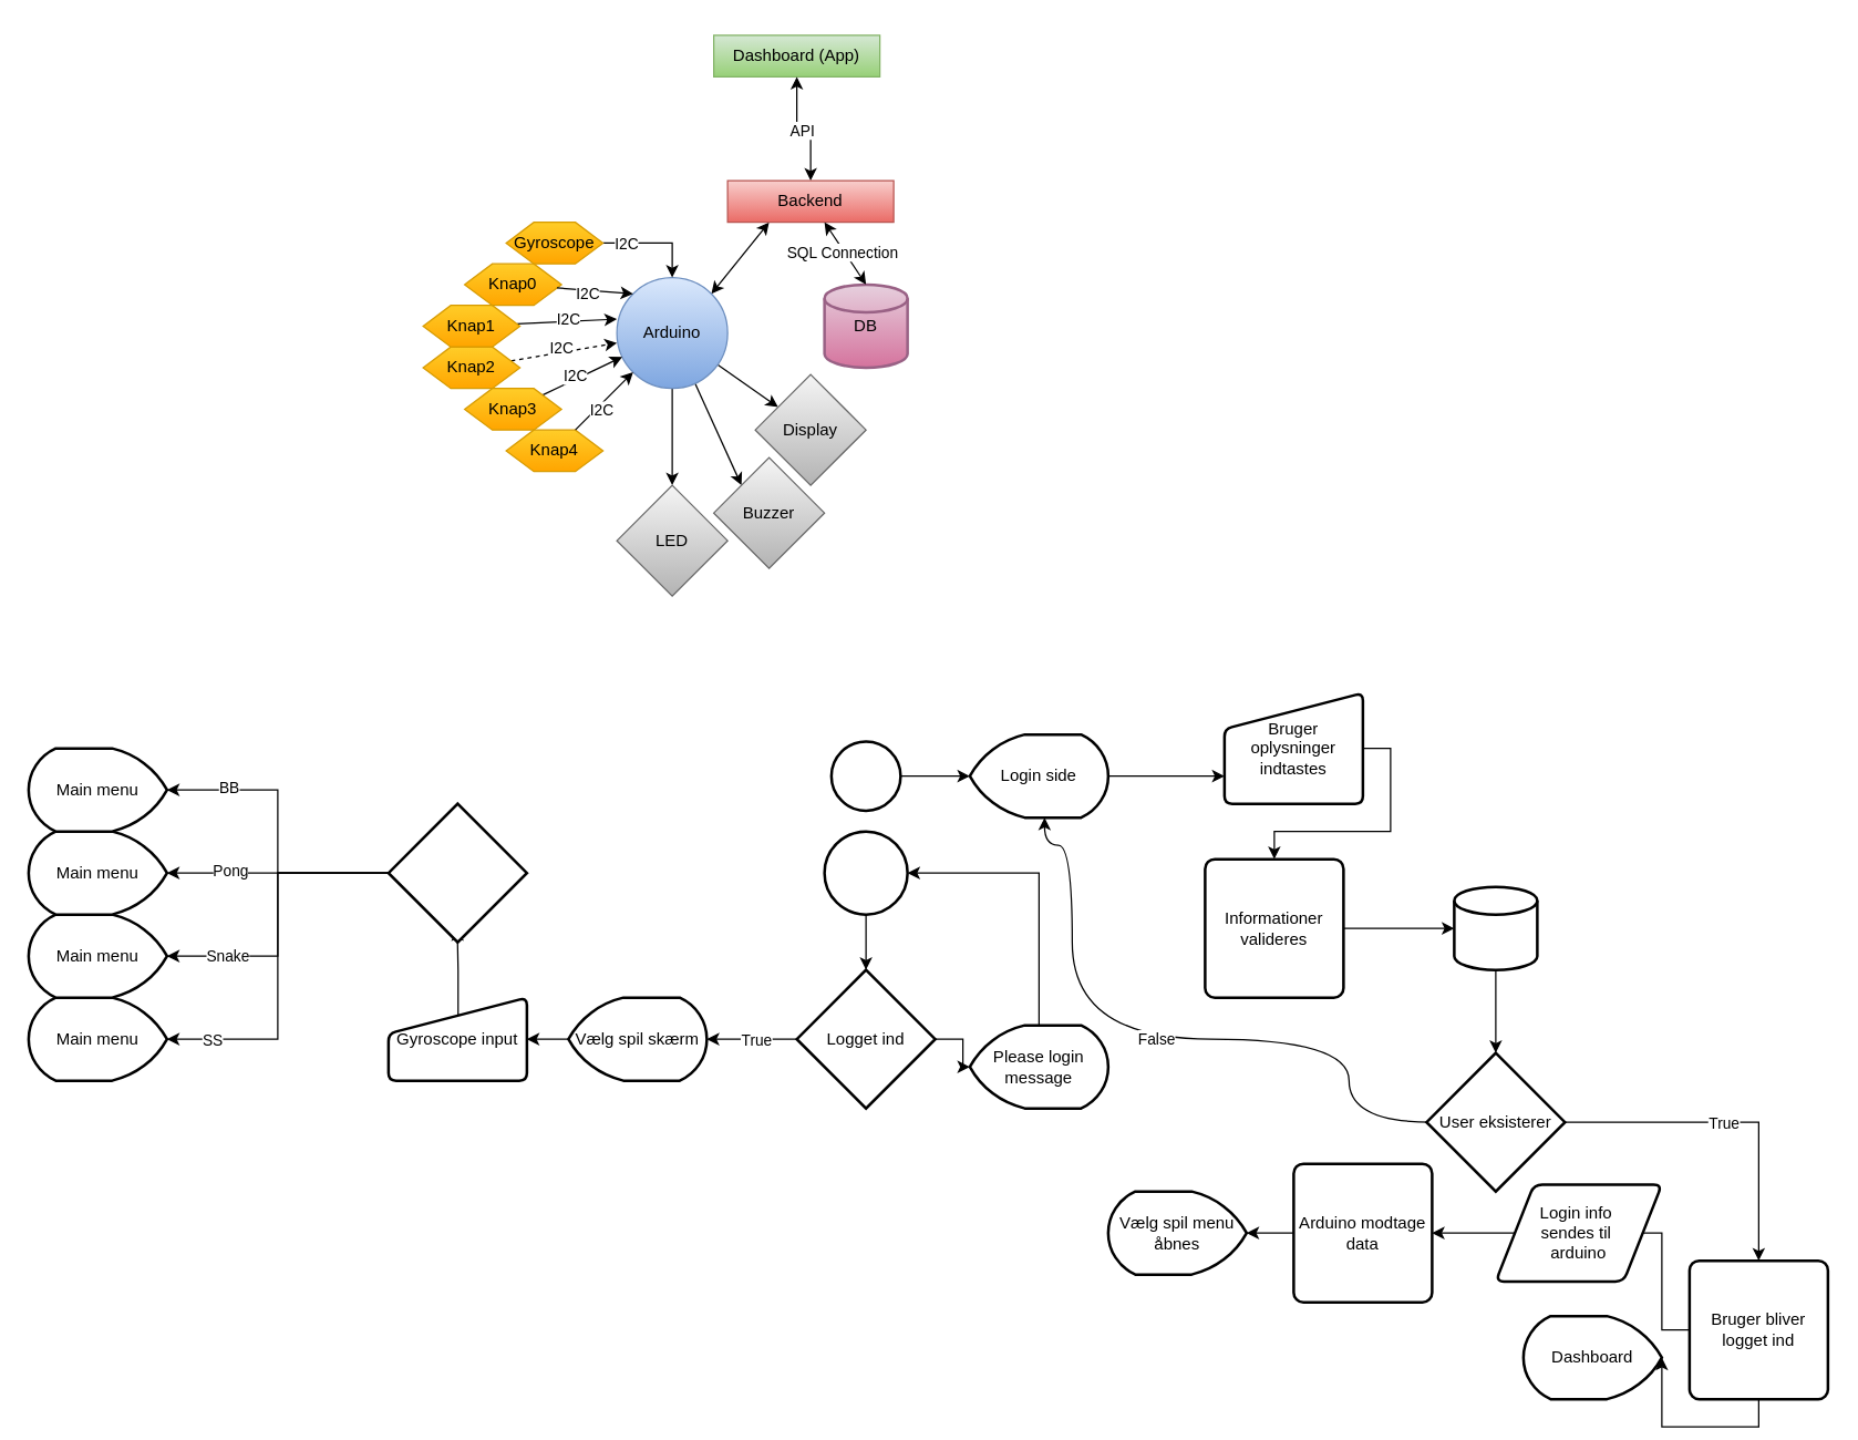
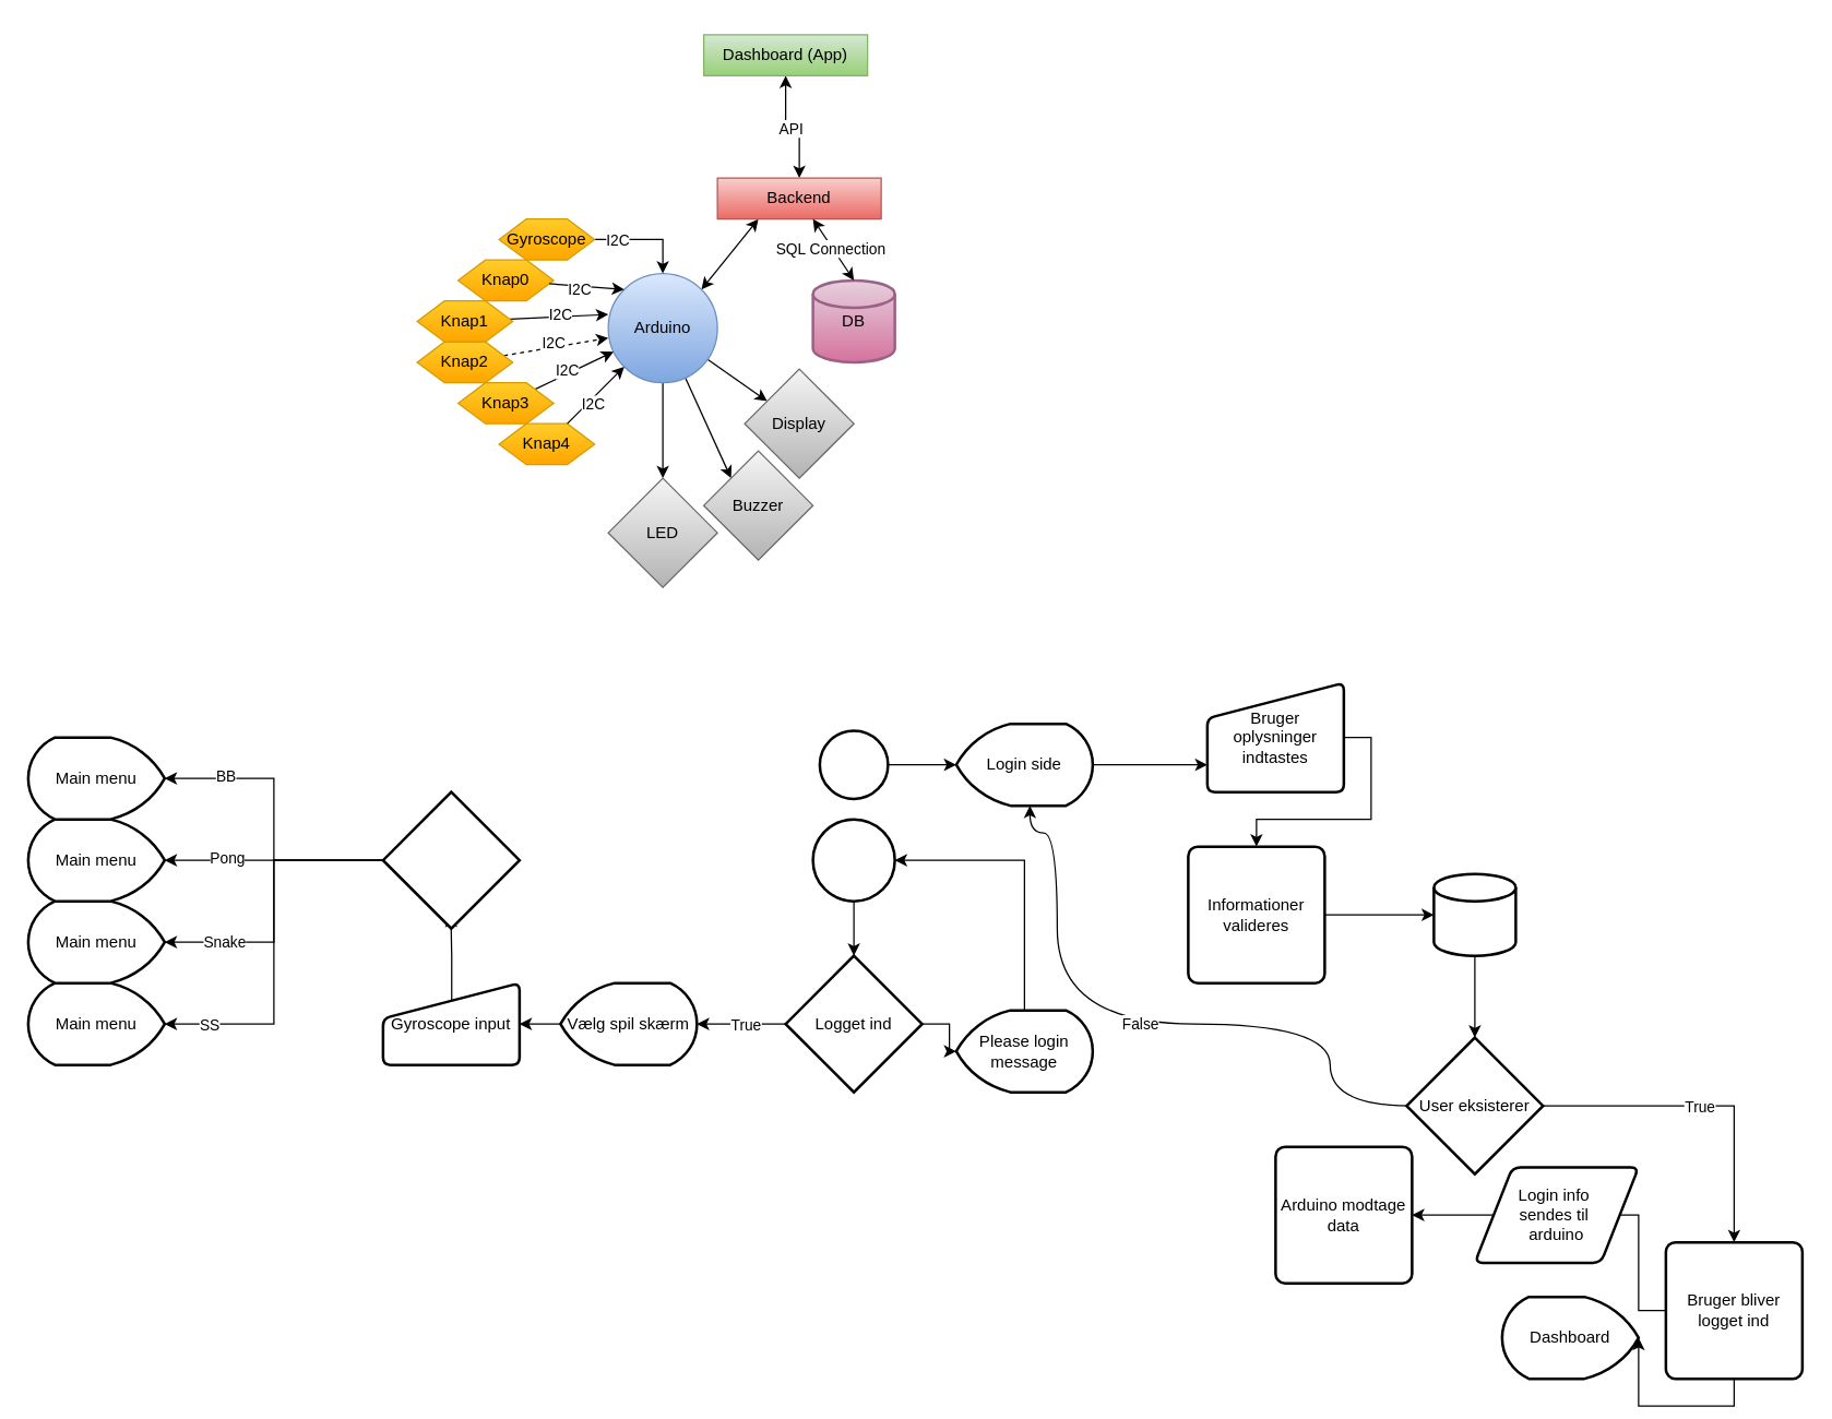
- <mxCell id="22" value="Vælg spil menu åbnes" style="strokeWidth=2;html=1;shape=mxgraph.flowchart.display;whiteSpace=wrap;direction=west;" parent="1" vertex="1"><mxGeometry x="800" y="860" width="100" height="60" as="geometry" /></mxCell>
- <mxCell id="23" style="edgeStyle=orthogonalEdgeStyle;rounded=0;orthogonalLoop=1;jettySize=auto;html=1;entryX=0;entryY=0.5;entryDx=0;entryDy=0;entryPerimeter=0;" parent="1" source="21" target="22" edge="1"><mxGeometry relative="1" as="geometry" /></mxCell>
